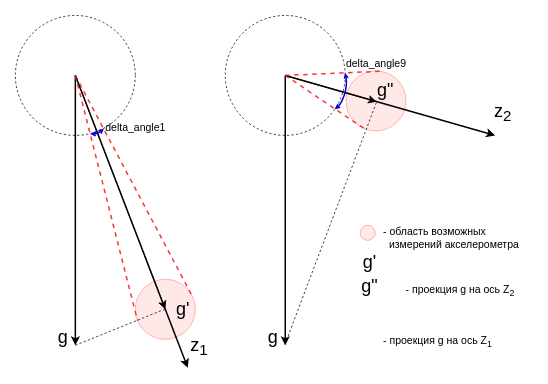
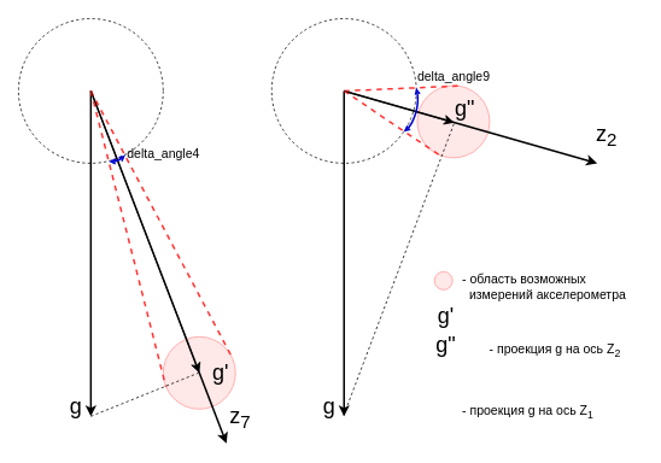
- <mxCell id="28" value="&lt;font style=&quot;font-size: 14px&quot;&gt;delta_angle1&lt;/font&gt;" style="text;html=1;align=center;verticalAlign=middle;resizable=0;points=[];autosize=1;" vertex="1" parent="1"><mxGeometry x="130" y="160" width="100" height="20" as="geometry" /></mxCell>
+ <mxCell id="28" value="&lt;font style=&quot;font-size: 14px&quot;&gt;delta_angle4&lt;/font&gt;" style="text;html=1;align=center;verticalAlign=middle;resizable=0;points=[];autosize=1;" vertex="1" parent="1"><mxGeometry x="130" y="160" width="100" height="20" as="geometry" /></mxCell>
- <mxCell id="11" value="&lt;font style=&quot;font-size: 24px&quot;&gt;z&lt;sub&gt;1&lt;/sub&gt;&lt;/font&gt;" style="text;html=1;align=center;verticalAlign=middle;resizable=0;points=[];autosize=1;" parent="1" vertex="1"><mxGeometry x="245" y="447" width="40" height="30" as="geometry" /></mxCell>
+ <mxCell id="11" value="&lt;font style=&quot;font-size: 24px&quot;&gt;z&lt;sub&gt;7&lt;/sub&gt;&lt;/font&gt;" style="text;html=1;align=center;verticalAlign=middle;resizable=0;points=[];autosize=1;" parent="1" vertex="1"><mxGeometry x="245" y="447" width="40" height="30" as="geometry" /></mxCell>
